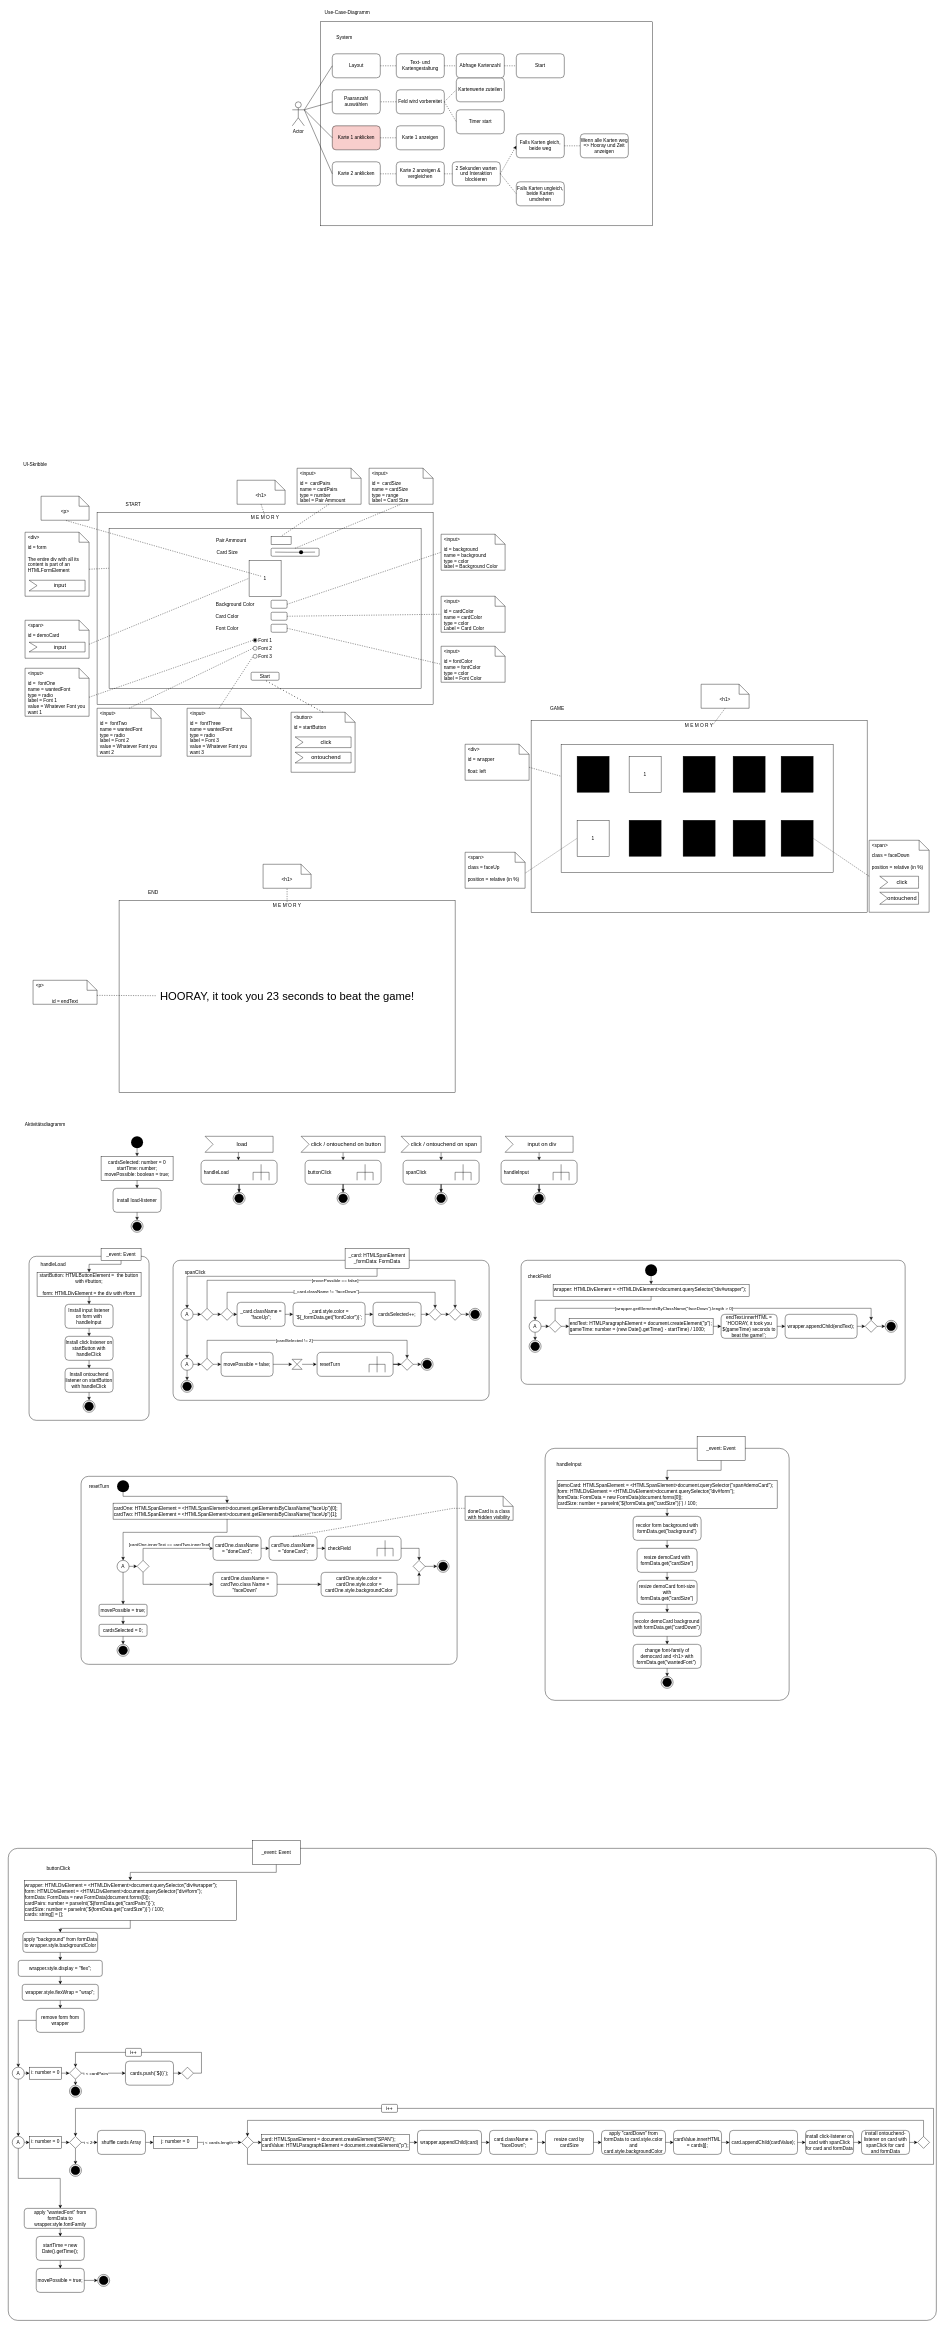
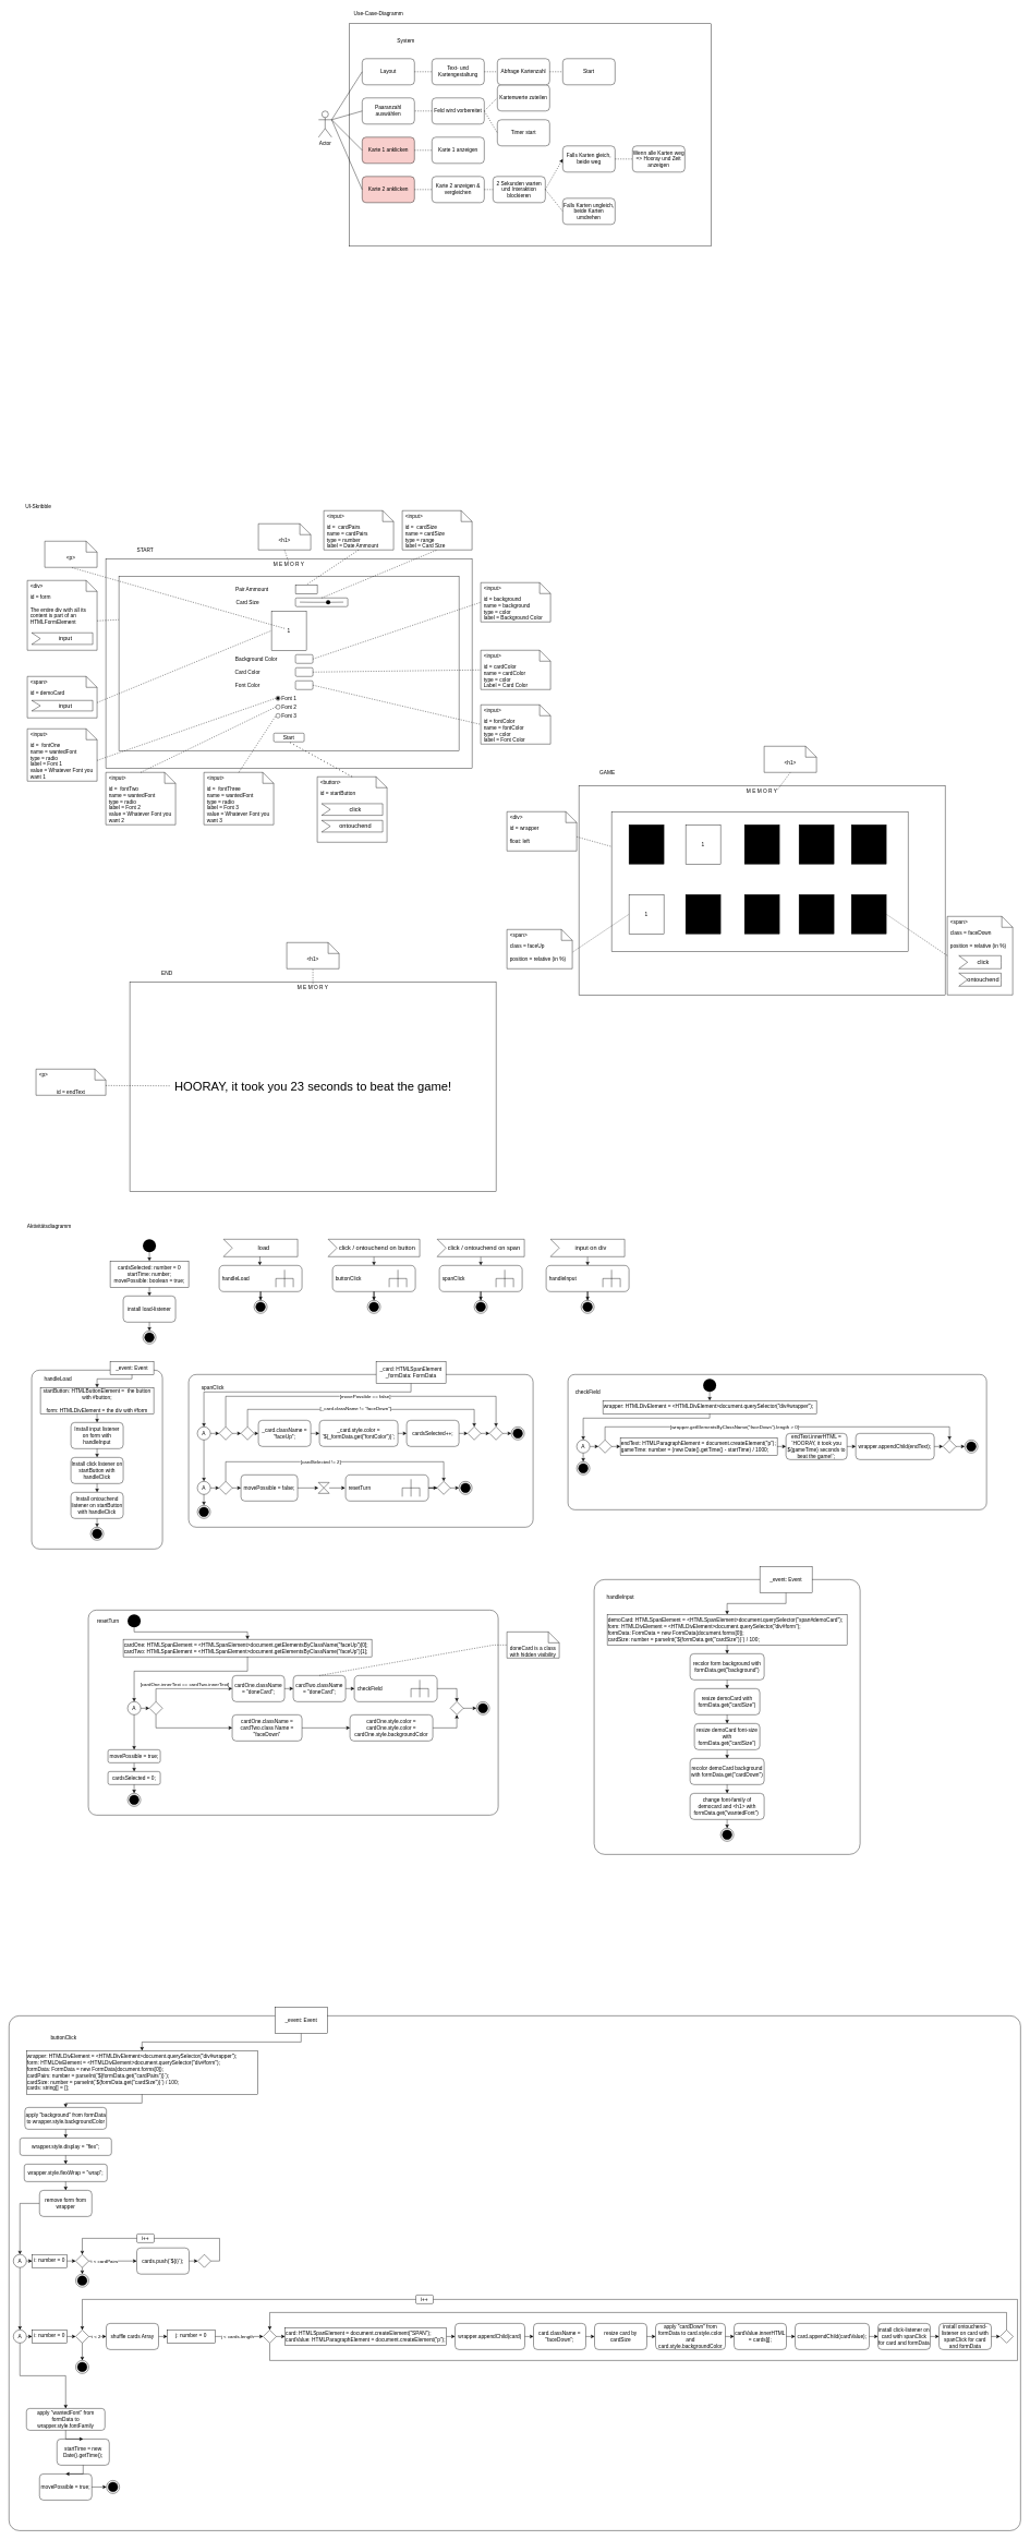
- <mxCell id="266" value="System" style="text;html=1;align=center;verticalAlign=middle;resizable=0;points=[];autosize=1;strokeColor=none;fillColor=none;" vertex="1" parent="249"><mxGeometry x="100" y="30" width="60" height="20" as="geometry" /></mxCell>
+ <mxCell id="266" value="System" style="text;html=1;align=center;verticalAlign=middle;resizable=0;points=[];autosize=1;strokeColor=none;fillColor=none;" vertex="1" parent="249"><mxGeometry x="170" y="30" width="60" height="20" as="geometry" /></mxCell>
- <mxCell id="252" value="Karte 2 anklicken" style="rounded=1;whiteSpace=wrap;html=1;" vertex="1" parent="249"><mxGeometry x="100" y="350" width="120" height="60" as="geometry" /></mxCell>
+ <mxCell id="252" value="Karte 2 anklicken" style="rounded=1;whiteSpace=wrap;html=1;fillColor=#f8cecc;" vertex="1" parent="249"><mxGeometry x="100" y="350" width="120" height="60" as="geometry" /></mxCell>
- <mxCell id="358" value="id =&amp;nbsp; cardPairs&lt;br&gt;name = cardPairs&lt;br&gt;type = number&lt;br&gt;label = Pair Ammount" style="shape=note2;boundedLbl=1;whiteSpace=wrap;html=1;size=25;verticalAlign=top;align=left;spacingLeft=5;rounded=1;labelBorderColor=none;" vertex="1" parent="319"><mxGeometry x="680" width="160" height="90" as="geometry" /></mxCell>
+ <mxCell id="358" value="id =&amp;nbsp; cardPairs&lt;br&gt;name = cardPairs&lt;br&gt;type = number&lt;br&gt;label = Date Ammount" style="shape=note2;boundedLbl=1;whiteSpace=wrap;html=1;size=25;verticalAlign=top;align=left;spacingLeft=5;rounded=1;labelBorderColor=none;" vertex="1" parent="319"><mxGeometry x="680" width="160" height="90" as="geometry" /></mxCell>
- <mxCell id="115" value="startTime = new Date().getTime();" style="rounded=1;whiteSpace=wrap;html=1;labelBorderColor=none;" vertex="1" parent="48"><mxGeometry x="70" y="990" width="120" height="60" as="geometry" /></mxCell>
+ <mxCell id="115" value="startTime = new Date().getTime();" style="rounded=1;whiteSpace=wrap;html=1;labelBorderColor=none;" vertex="1" parent="48"><mxGeometry x="110" y="990" width="120" height="60" as="geometry" /></mxCell>
